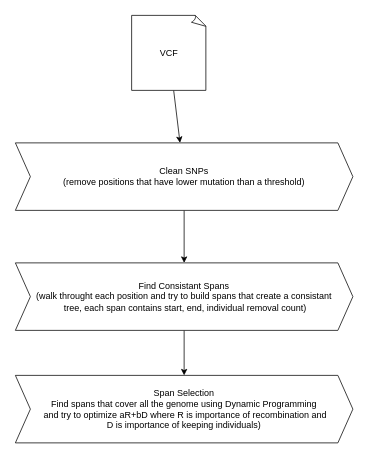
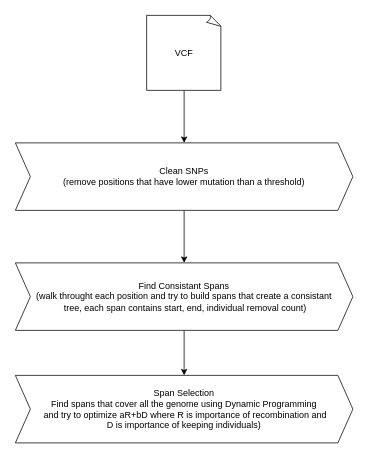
- <mxCell id="7" value="VCF" style="whiteSpace=wrap;html=1;shape=mxgraph.basic.document" vertex="1" parent="1"><mxGeometry x="175" y="20" width="100" height="100" as="geometry" /></mxCell>
+ <mxCell id="7" value="VCF" style="whiteSpace=wrap;html=1;shape=mxgraph.basic.document" vertex="1" parent="1"><mxGeometry x="195" y="20" width="100" height="100" as="geometry" /></mxCell>
